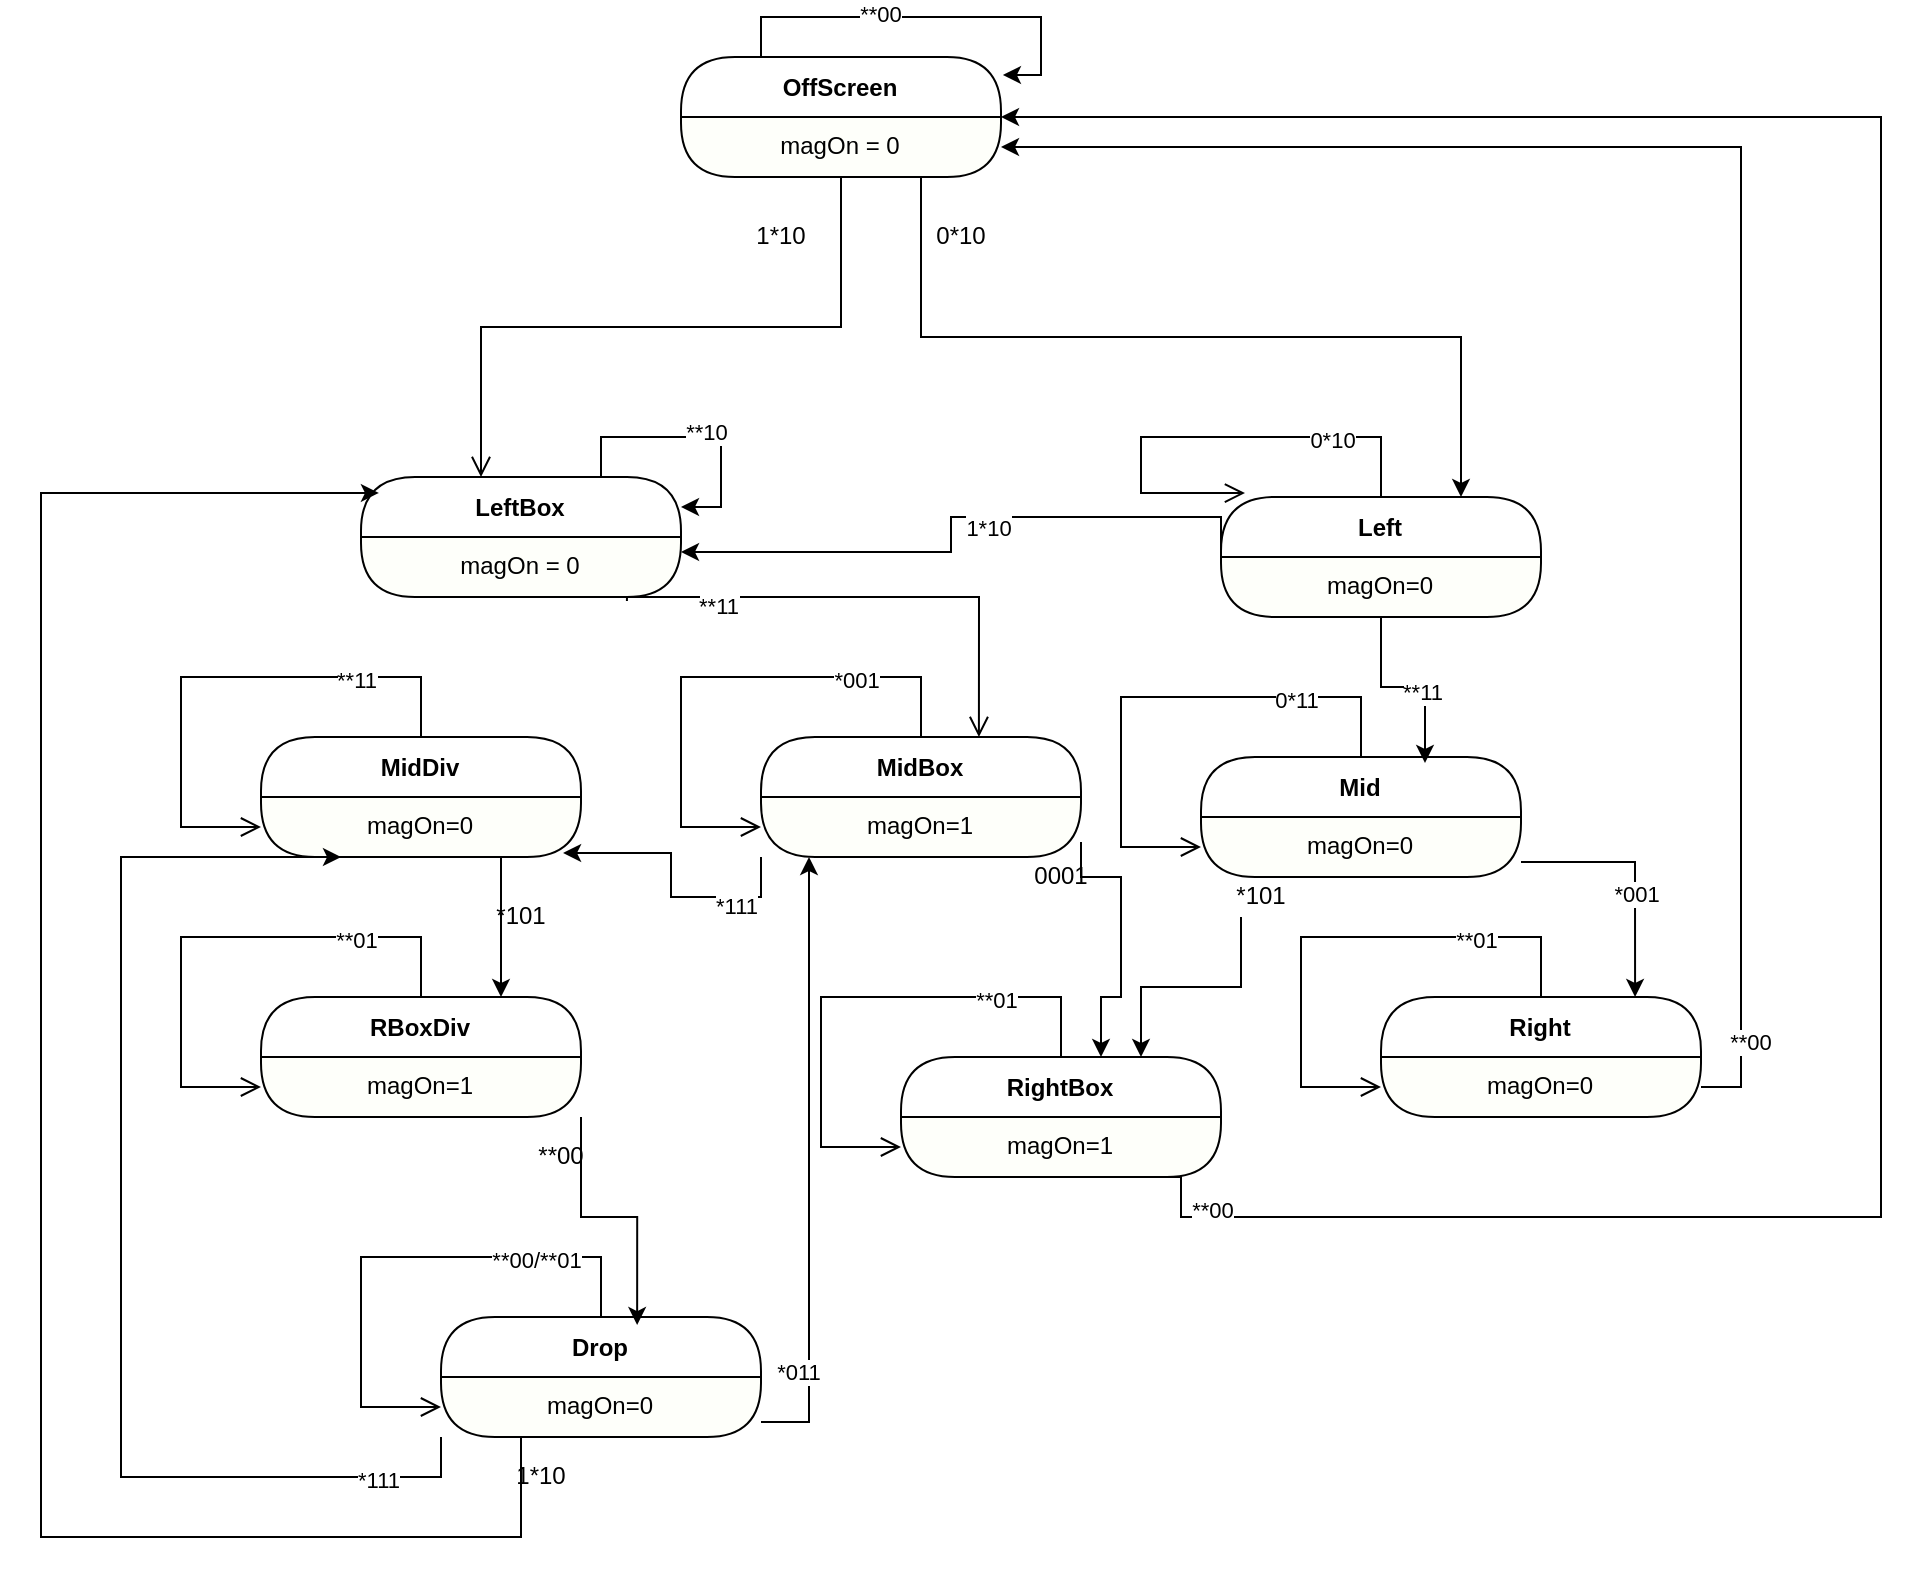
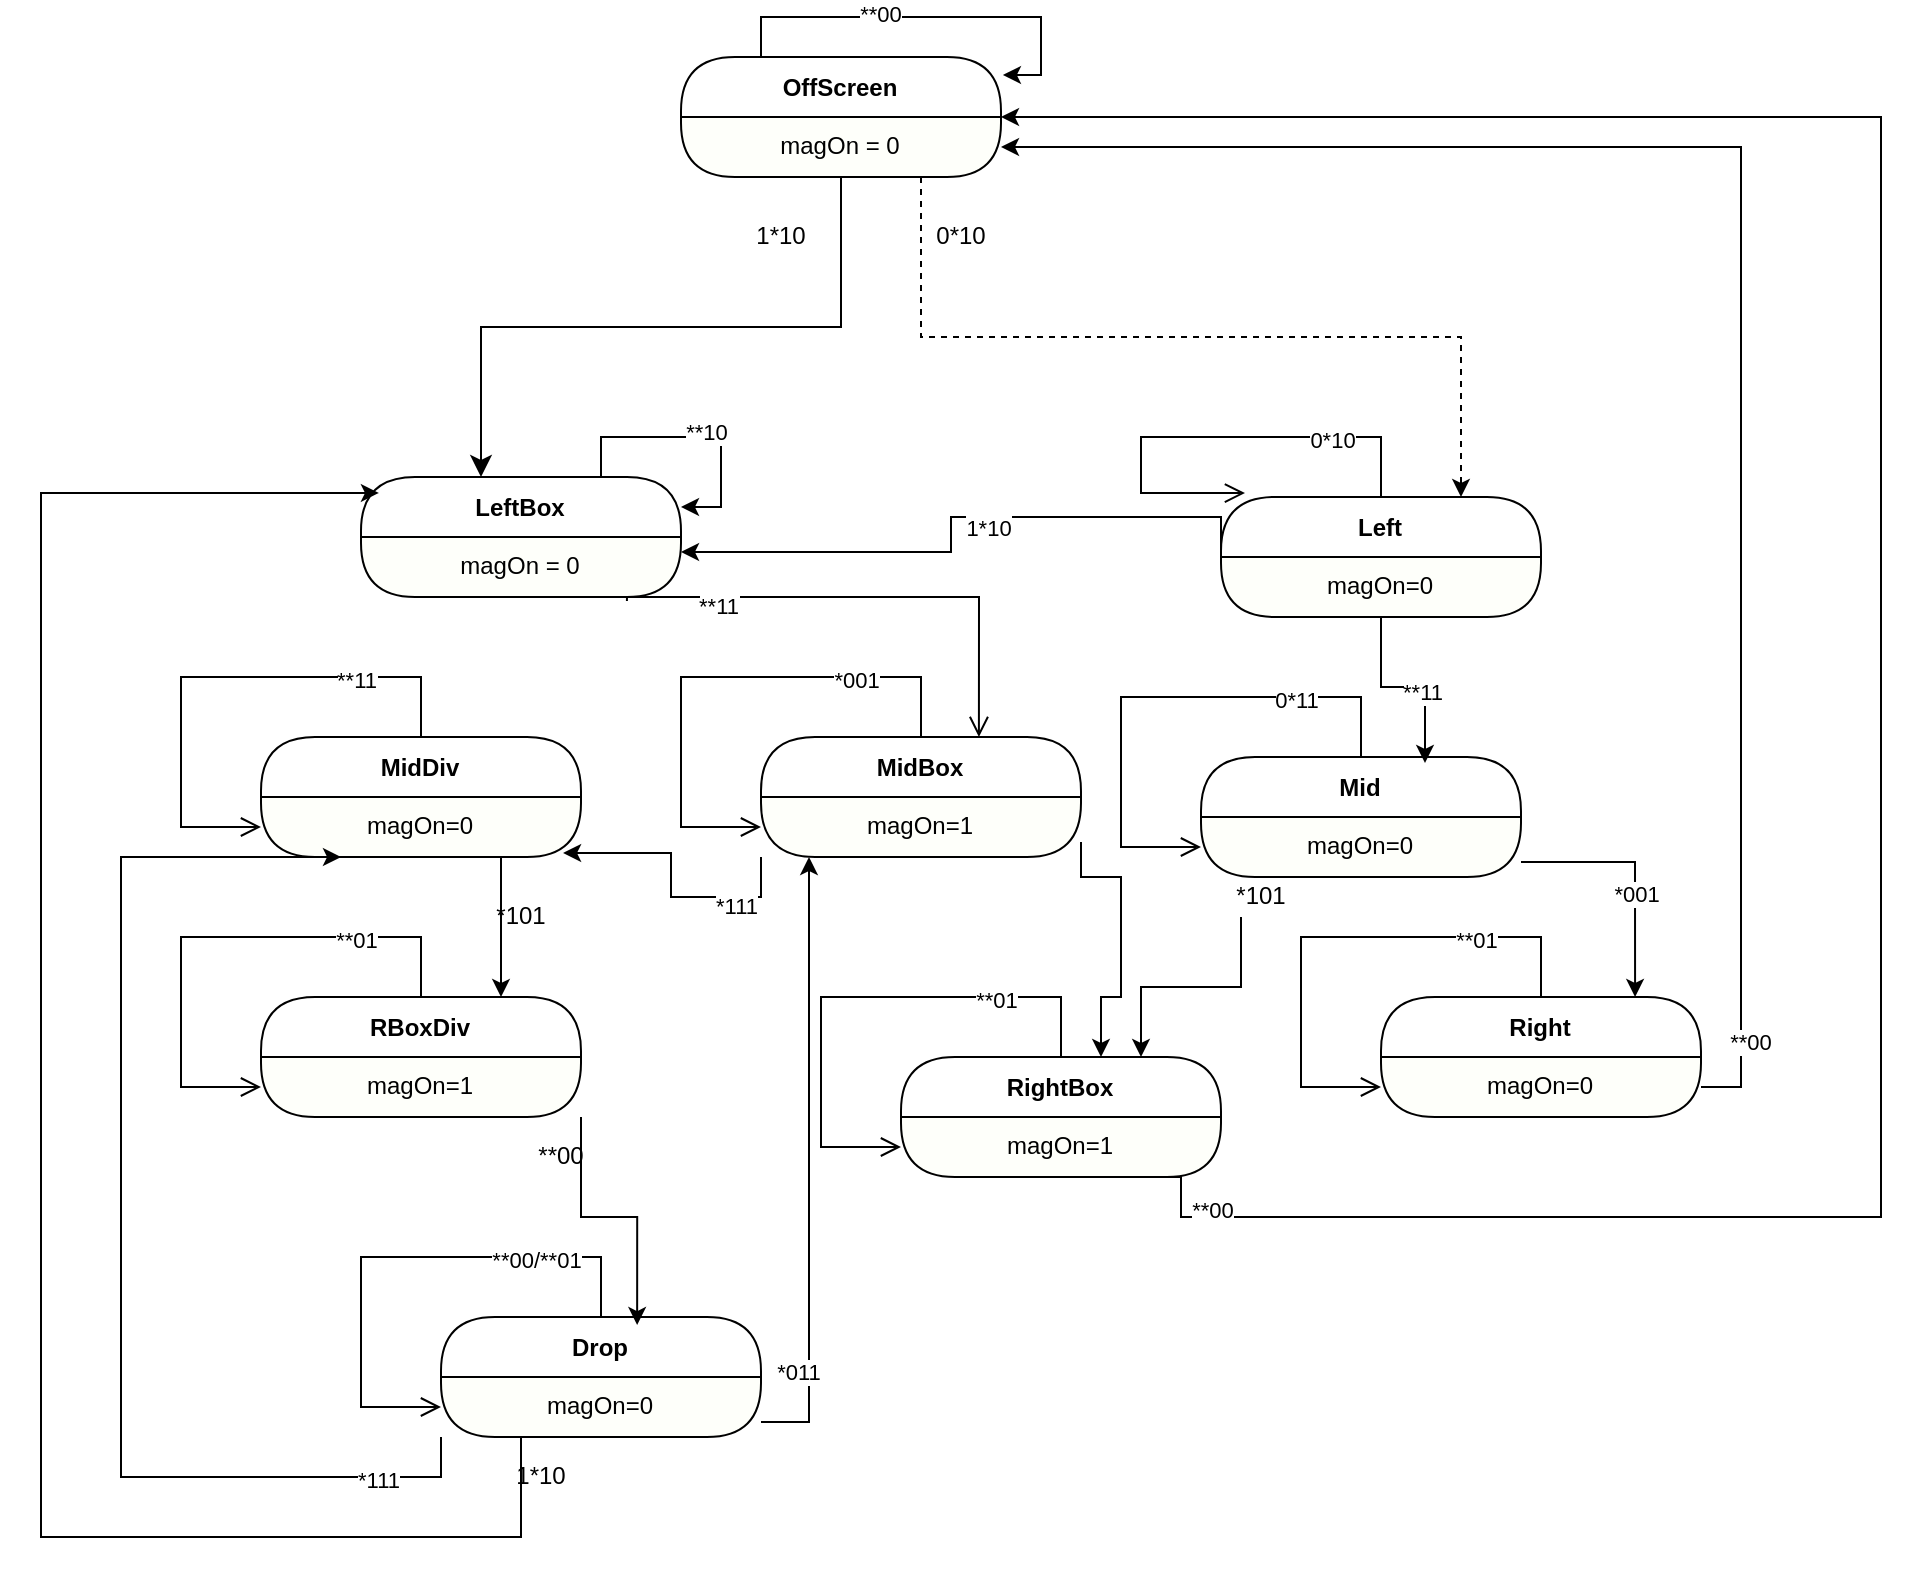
- <mxCell id="2" style="edgeStyle=orthogonalEdgeStyle;rounded=0;orthogonalLoop=1;jettySize=auto;html=1;exitX=0.75;exitY=1;exitDx=0;exitDy=0;entryX=0.75;entryY=0;entryDx=0;entryDy=0;" parent="1" source="3" target="11" edge="1"><mxGeometry relative="1" as="geometry" /></mxCell>
+ <mxCell id="2" style="edgeStyle=orthogonalEdgeStyle;rounded=0;orthogonalLoop=1;jettySize=auto;html=1;exitX=0.75;exitY=1;exitDx=0;exitDy=0;entryX=0.75;entryY=0;entryDx=0;entryDy=0;dashed=1;" parent="1" source="3" target="11" edge="1"><mxGeometry relative="1" as="geometry" /></mxCell>
- <mxCell id="5" value="" style="edgeStyle=orthogonalEdgeStyle;html=1;verticalAlign=bottom;endArrow=open;endSize=8;rounded=0;entryX=0.375;entryY=0;entryDx=0;entryDy=0;entryPerimeter=0;" parent="1" source="3" target="6" edge="1"><mxGeometry relative="1" as="geometry"><mxPoint x="420" y="140" as="targetPoint" /></mxGeometry></mxCell>
+ <mxCell id="5" value="" style="edgeStyle=orthogonalEdgeStyle;html=1;verticalAlign=bottom;endArrow=classic;endSize=8;rounded=0;entryX=0.375;entryY=0;entryDx=0;entryDy=0;entryPerimeter=0;" parent="1" source="3" target="6" edge="1"><mxGeometry relative="1" as="geometry"><mxPoint x="420" y="140" as="targetPoint" /></mxGeometry></mxCell>
- <mxCell id="81" value="0001" style="text;html=1;align=center;verticalAlign=middle;resizable=0;points=[];autosize=1;strokeColor=none;fillColor=none;" parent="1" vertex="1"><mxGeometry x="510" y="420" width="40" height="20" as="geometry" /></mxCell>
